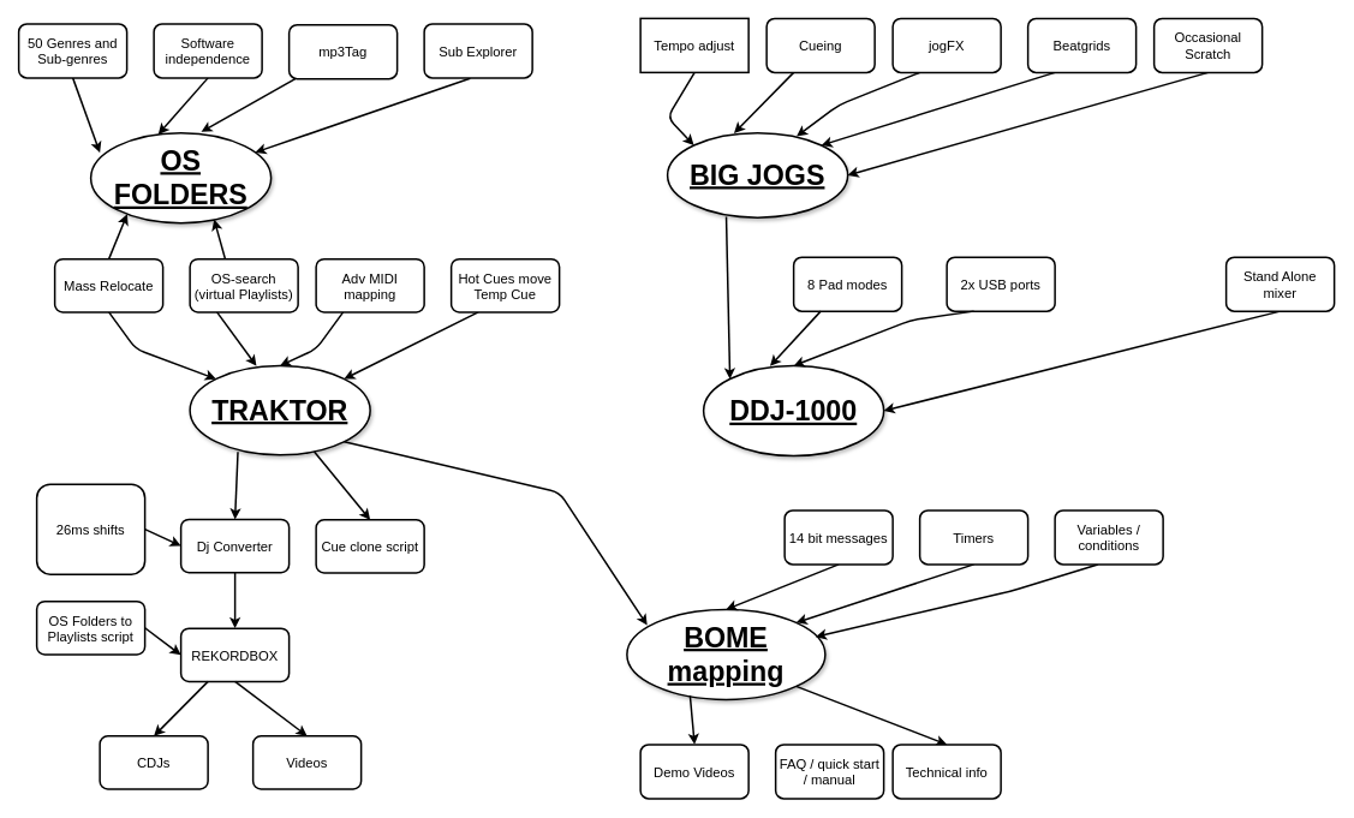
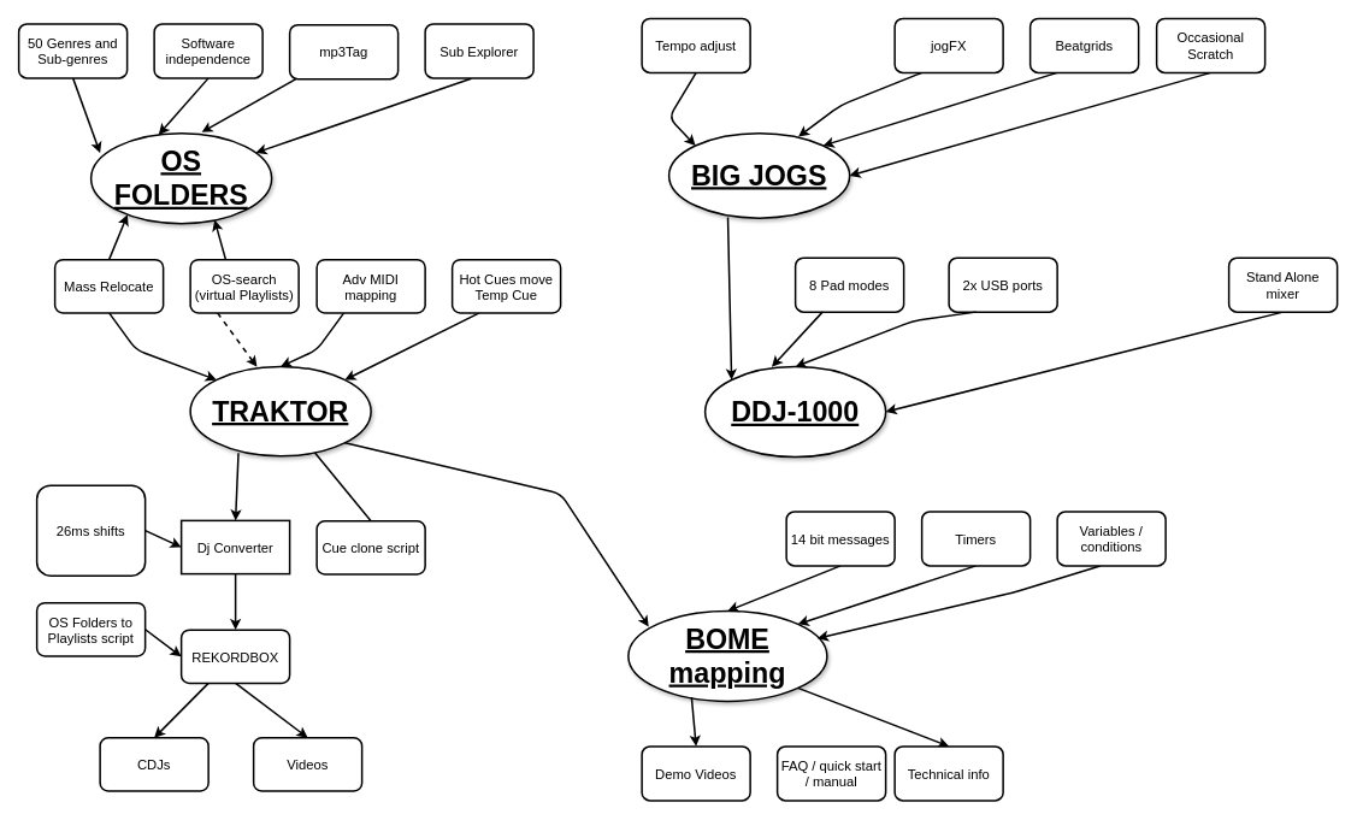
- <mxCell id="53" value="Tempo adjust" style="whiteSpace=wrap;html=1;fontSize=15;strokeWidth=2;rounded=0;" parent="52" vertex="1"><mxGeometry width="120" height="60" as="geometry" /></mxCell>
+ <mxCell id="53" value="Tempo adjust" style="rounded=1;whiteSpace=wrap;html=1;fontSize=15;strokeWidth=2;" parent="52" vertex="1"><mxGeometry width="120" height="60" as="geometry" /></mxCell>
- <mxCell id="54" value="Cueing" style="rounded=1;whiteSpace=wrap;html=1;fontSize=15;strokeWidth=2;" parent="52" vertex="1"><mxGeometry x="140" width="120" height="60" as="geometry" /></mxCell>
- <mxCell id="17" value="" style="endArrow=classic;html=1;exitX=0.25;exitY=1;exitDx=0;exitDy=0;fontSize=15;entryX=0.369;entryY=0.004;entryDx=0;entryDy=0;entryPerimeter=0;strokeWidth=2;" parent="1" source="54" target="20" edge="1"><mxGeometry width="50" height="50" relative="1" as="geometry"><mxPoint x="660" y="140" as="sourcePoint" /><mxPoint x="901.04" y="191.02" as="targetPoint" /><Array as="points" /></mxGeometry></mxCell>
- <mxCell id="3" value="" style="endArrow=classic;html=1;exitX=0.25;exitY=1;exitDx=0;exitDy=0;fontSize=15;entryX=0.369;entryY=0.004;entryDx=0;entryDy=0;entryPerimeter=0;strokeWidth=2;" parent="1" source="44" target="11" edge="1"><mxGeometry width="50" height="50" relative="1" as="geometry"><mxPoint x="70" y="397" as="sourcePoint" /><mxPoint x="311.04" y="448.02" as="targetPoint" /><Array as="points" /></mxGeometry></mxCell>
+ <mxCell id="3" value="" style="endArrow=classic;html=1;exitX=0.25;exitY=1;exitDx=0;exitDy=0;fontSize=15;entryX=0.369;entryY=0.004;entryDx=0;entryDy=0;entryPerimeter=0;strokeWidth=2;dashed=1;" parent="1" source="44" target="11" edge="1"><mxGeometry width="50" height="50" relative="1" as="geometry"><mxPoint x="70" y="397" as="sourcePoint" /><mxPoint x="311.04" y="448.02" as="targetPoint" /><Array as="points" /></mxGeometry></mxCell>
- <mxCell id="15" value="" style="endArrow=classic;html=1;fontSize=15;entryX=0.5;entryY=0;entryDx=0;entryDy=0;strokeWidth=2;" parent="1" source="11" target="14" edge="1"><mxGeometry width="50" height="50" relative="1" as="geometry"><mxPoint x="330" y="496" as="sourcePoint" /><mxPoint x="279.289" y="524.145" as="targetPoint" /><Array as="points" /></mxGeometry></mxCell>
+ <mxCell id="15" value="" style="endArrow=none;html=1;fontSize=15;entryX=0.5;entryY=0;entryDx=0;entryDy=0;strokeWidth=2;" parent="1" source="11" target="14" edge="1"><mxGeometry width="50" height="50" relative="1" as="geometry"><mxPoint x="330" y="496" as="sourcePoint" /><mxPoint x="279.289" y="524.145" as="targetPoint" /><Array as="points" /></mxGeometry></mxCell>
- <mxCell id="32" value="Dj Converter" style="rounded=1;whiteSpace=wrap;html=1;fontSize=15;strokeWidth=2;" parent="1" vertex="1"><mxGeometry x="200" y="576" width="120" height="59" as="geometry" /></mxCell>
+ <mxCell id="32" value="Dj Converter" style="whiteSpace=wrap;html=1;fontSize=15;strokeWidth=2;rounded=0;" parent="1" vertex="1"><mxGeometry x="200" y="576" width="120" height="59" as="geometry" /></mxCell>
